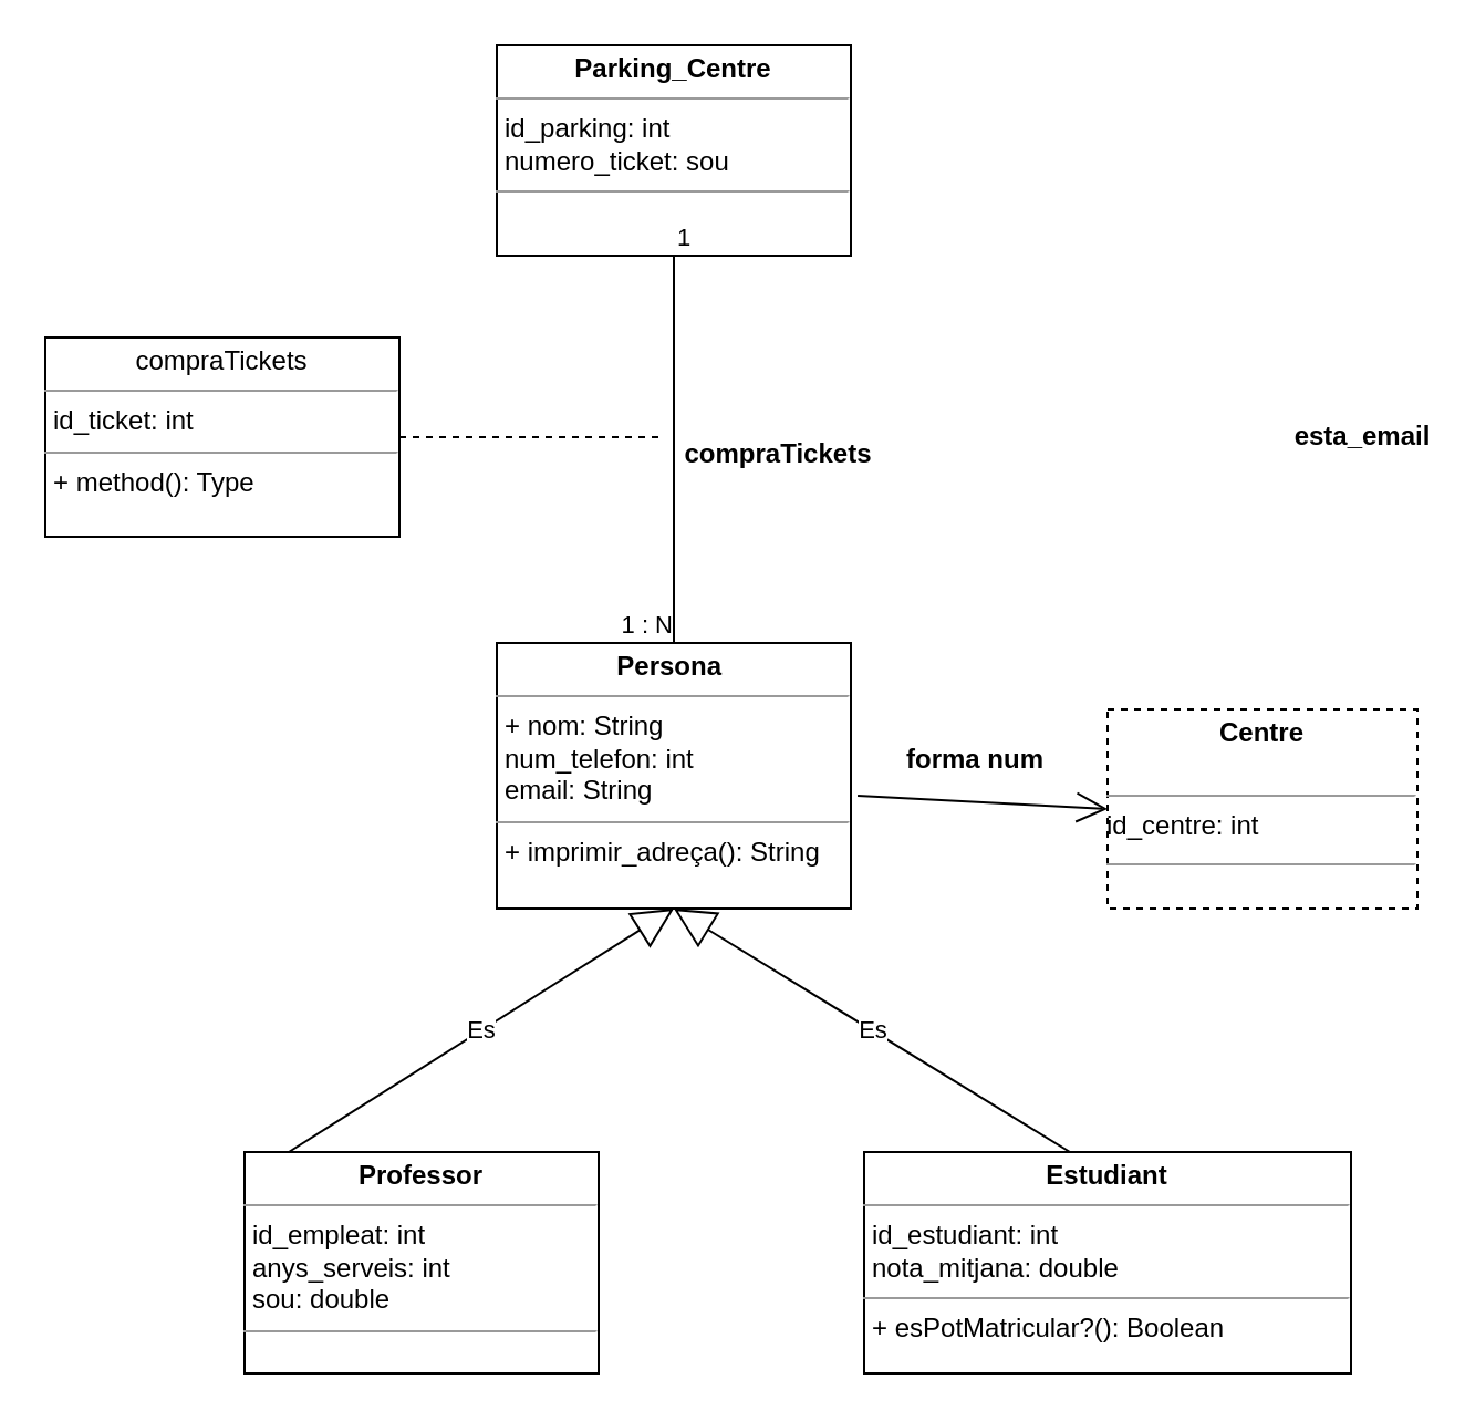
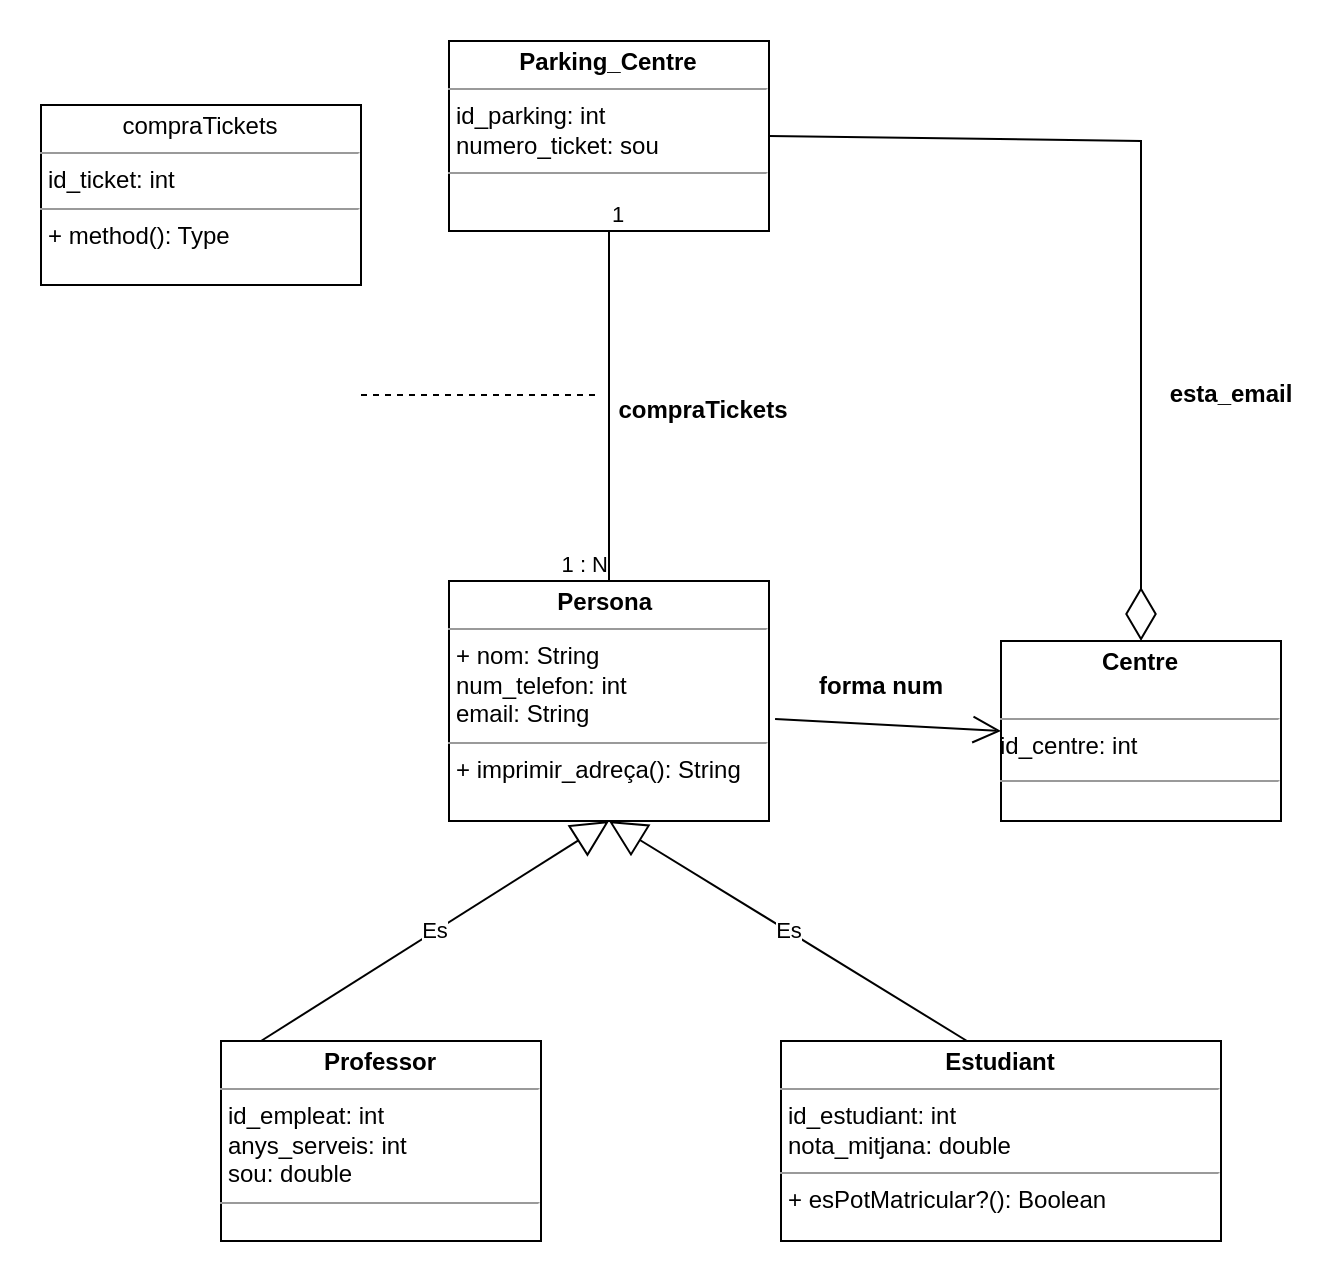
+ <mxCell id="16" value="" style="endArrow=diamondThin;endFill=0;endSize=24;html=1;rounded=0;exitX=1;exitY=0.5;exitDx=0;exitDy=0;entryX=0.5;entryY=0;entryDx=0;entryDy=0;" edge="1" parent="1" source="10" target="5"><mxGeometry width="160" relative="1" as="geometry"><mxPoint x="384" y="67" as="sourcePoint" /><mxPoint x="520" y="290" as="targetPoint" /><Array as="points"><mxPoint x="570" y="70" /></Array></mxGeometry></mxCell>
- <mxCell id="17" value="&lt;p style=&quot;margin:0px;margin-top:4px;text-align:center;&quot;&gt;compraTickets&lt;br&gt;&lt;/p&gt;&lt;hr size=&quot;1&quot;&gt;&lt;p style=&quot;margin:0px;margin-left:4px;&quot;&gt;id_ticket: int&lt;/p&gt;&lt;hr size=&quot;1&quot;&gt;&lt;p style=&quot;margin:0px;margin-left:4px;&quot;&gt;+ method(): Type&lt;/p&gt;" style="verticalAlign=top;align=left;overflow=fill;fontSize=12;fontFamily=Helvetica;html=1;whiteSpace=wrap;" vertex="1" parent="1"><mxGeometry x="20" y="152" width="160" height="90" as="geometry" /></mxCell>
+ <mxCell id="17" value="&lt;p style=&quot;margin:0px;margin-top:4px;text-align:center;&quot;&gt;compraTickets&lt;br&gt;&lt;/p&gt;&lt;hr size=&quot;1&quot;&gt;&lt;p style=&quot;margin:0px;margin-left:4px;&quot;&gt;id_ticket: int&lt;/p&gt;&lt;hr size=&quot;1&quot;&gt;&lt;p style=&quot;margin:0px;margin-left:4px;&quot;&gt;+ method(): Type&lt;/p&gt;" style="verticalAlign=top;align=left;overflow=fill;fontSize=12;fontFamily=Helvetica;html=1;whiteSpace=wrap;" vertex="1" parent="1"><mxGeometry x="20" y="52" width="160" height="90" as="geometry" /></mxCell>
- <mxCell id="5" value="&lt;p style=&quot;margin:0px;margin-top:4px;text-align:center;&quot;&gt;&lt;b&gt;Centre&lt;/b&gt;&lt;/p&gt;&lt;br&gt;&lt;hr size=&quot;1&quot;&gt;&lt;div style=&quot;height:2px;&quot;&gt;id_centre: int&lt;/div&gt;&lt;div style=&quot;height:2px;&quot;&gt;&lt;br&gt;&lt;/div&gt;&lt;div style=&quot;height:2px;&quot;&gt;&lt;br&gt;&lt;/div&gt;&lt;div style=&quot;height:2px;&quot;&gt;&lt;br&gt;&lt;/div&gt;&lt;div style=&quot;height:2px;&quot;&gt;&lt;br&gt;&lt;/div&gt;&lt;div style=&quot;height:2px;&quot;&gt;&lt;br&gt;&lt;/div&gt;&lt;div style=&quot;height:2px;&quot;&gt;&lt;br&gt;&lt;/div&gt;&lt;div style=&quot;height:2px;&quot;&gt;&lt;br&gt;&lt;/div&gt;&lt;div style=&quot;height:2px;&quot;&gt;&lt;br&gt;&lt;/div&gt;&lt;hr size=&quot;1&quot;&gt;&lt;div style=&quot;height:2px;&quot;&gt;&lt;br&gt;&lt;/div&gt;" style="verticalAlign=top;align=left;overflow=fill;fontSize=12;fontFamily=Helvetica;html=1;whiteSpace=wrap;dashed=1;" vertex="1" parent="1"><mxGeometry x="500" y="320" width="140" height="90" as="geometry" /></mxCell>
+ <mxCell id="5" value="&lt;p style=&quot;margin:0px;margin-top:4px;text-align:center;&quot;&gt;&lt;b&gt;Centre&lt;/b&gt;&lt;/p&gt;&lt;br&gt;&lt;hr size=&quot;1&quot;&gt;&lt;div style=&quot;height:2px;&quot;&gt;id_centre: int&lt;/div&gt;&lt;div style=&quot;height:2px;&quot;&gt;&lt;br&gt;&lt;/div&gt;&lt;div style=&quot;height:2px;&quot;&gt;&lt;br&gt;&lt;/div&gt;&lt;div style=&quot;height:2px;&quot;&gt;&lt;br&gt;&lt;/div&gt;&lt;div style=&quot;height:2px;&quot;&gt;&lt;br&gt;&lt;/div&gt;&lt;div style=&quot;height:2px;&quot;&gt;&lt;br&gt;&lt;/div&gt;&lt;div style=&quot;height:2px;&quot;&gt;&lt;br&gt;&lt;/div&gt;&lt;div style=&quot;height:2px;&quot;&gt;&lt;br&gt;&lt;/div&gt;&lt;div style=&quot;height:2px;&quot;&gt;&lt;br&gt;&lt;/div&gt;&lt;hr size=&quot;1&quot;&gt;&lt;div style=&quot;height:2px;&quot;&gt;&lt;br&gt;&lt;/div&gt;" style="verticalAlign=top;align=left;overflow=fill;fontSize=12;fontFamily=Helvetica;html=1;whiteSpace=wrap;" vertex="1" parent="1"><mxGeometry x="500" y="320" width="140" height="90" as="geometry" /></mxCell>
